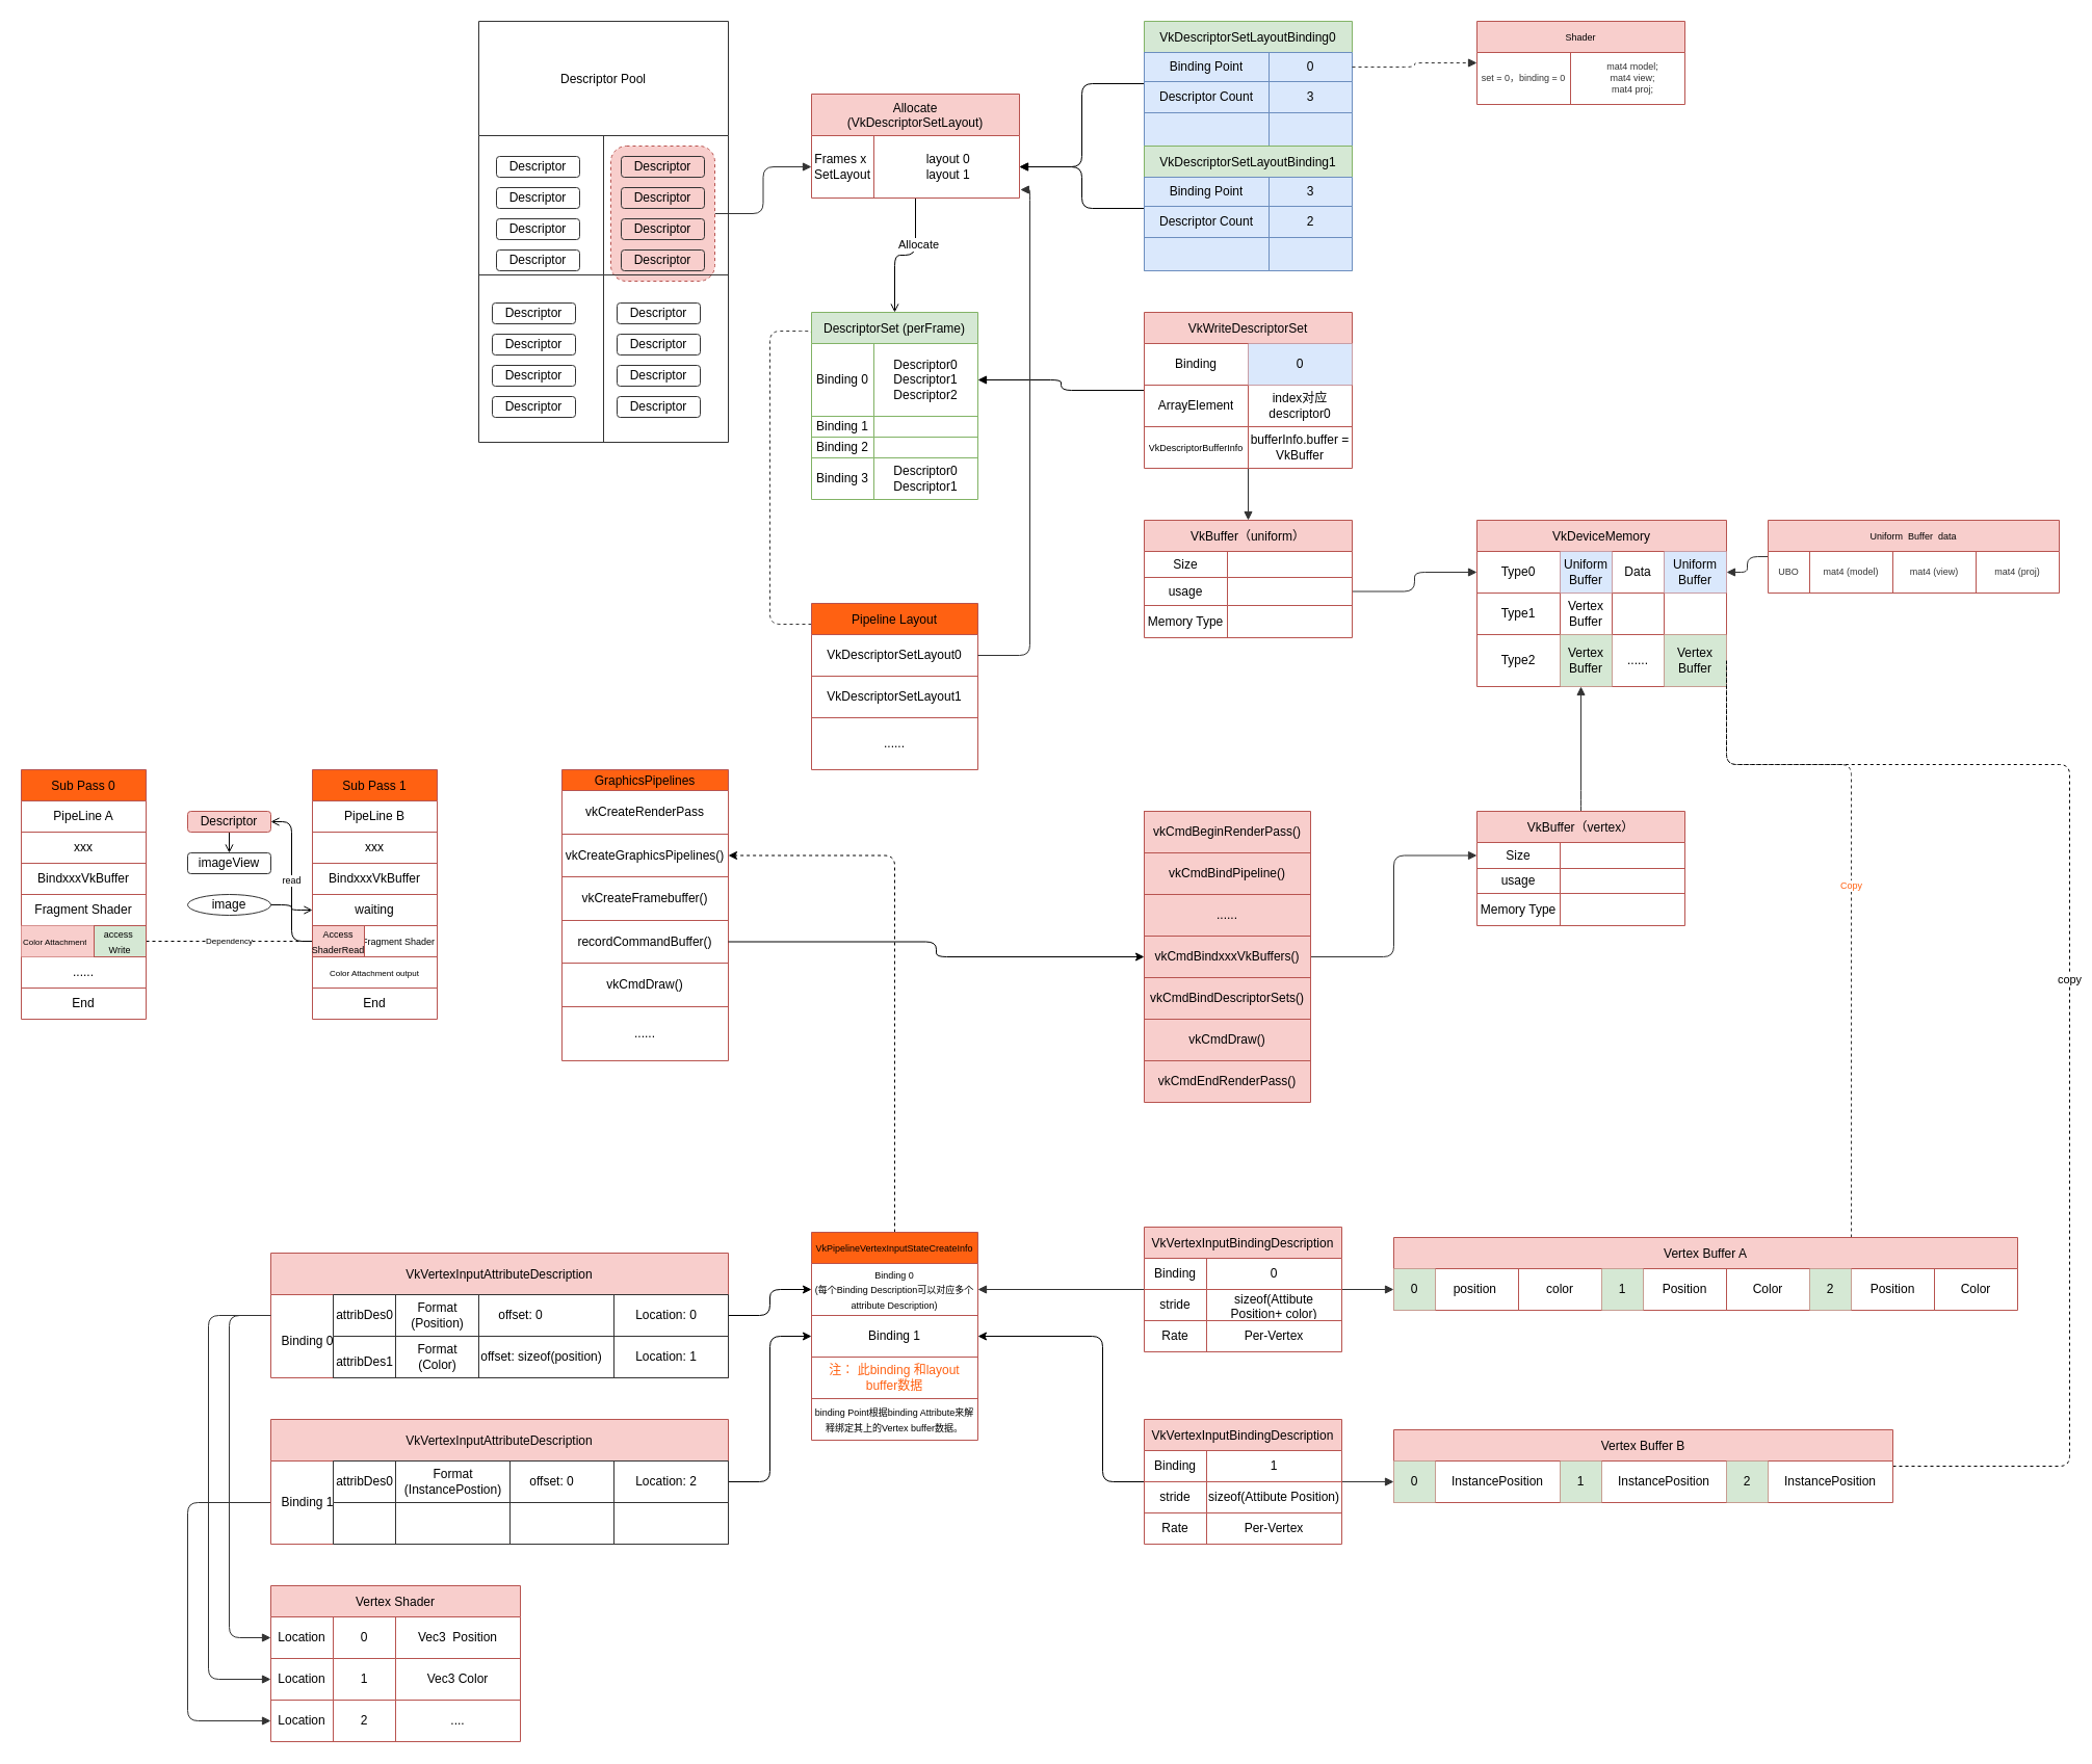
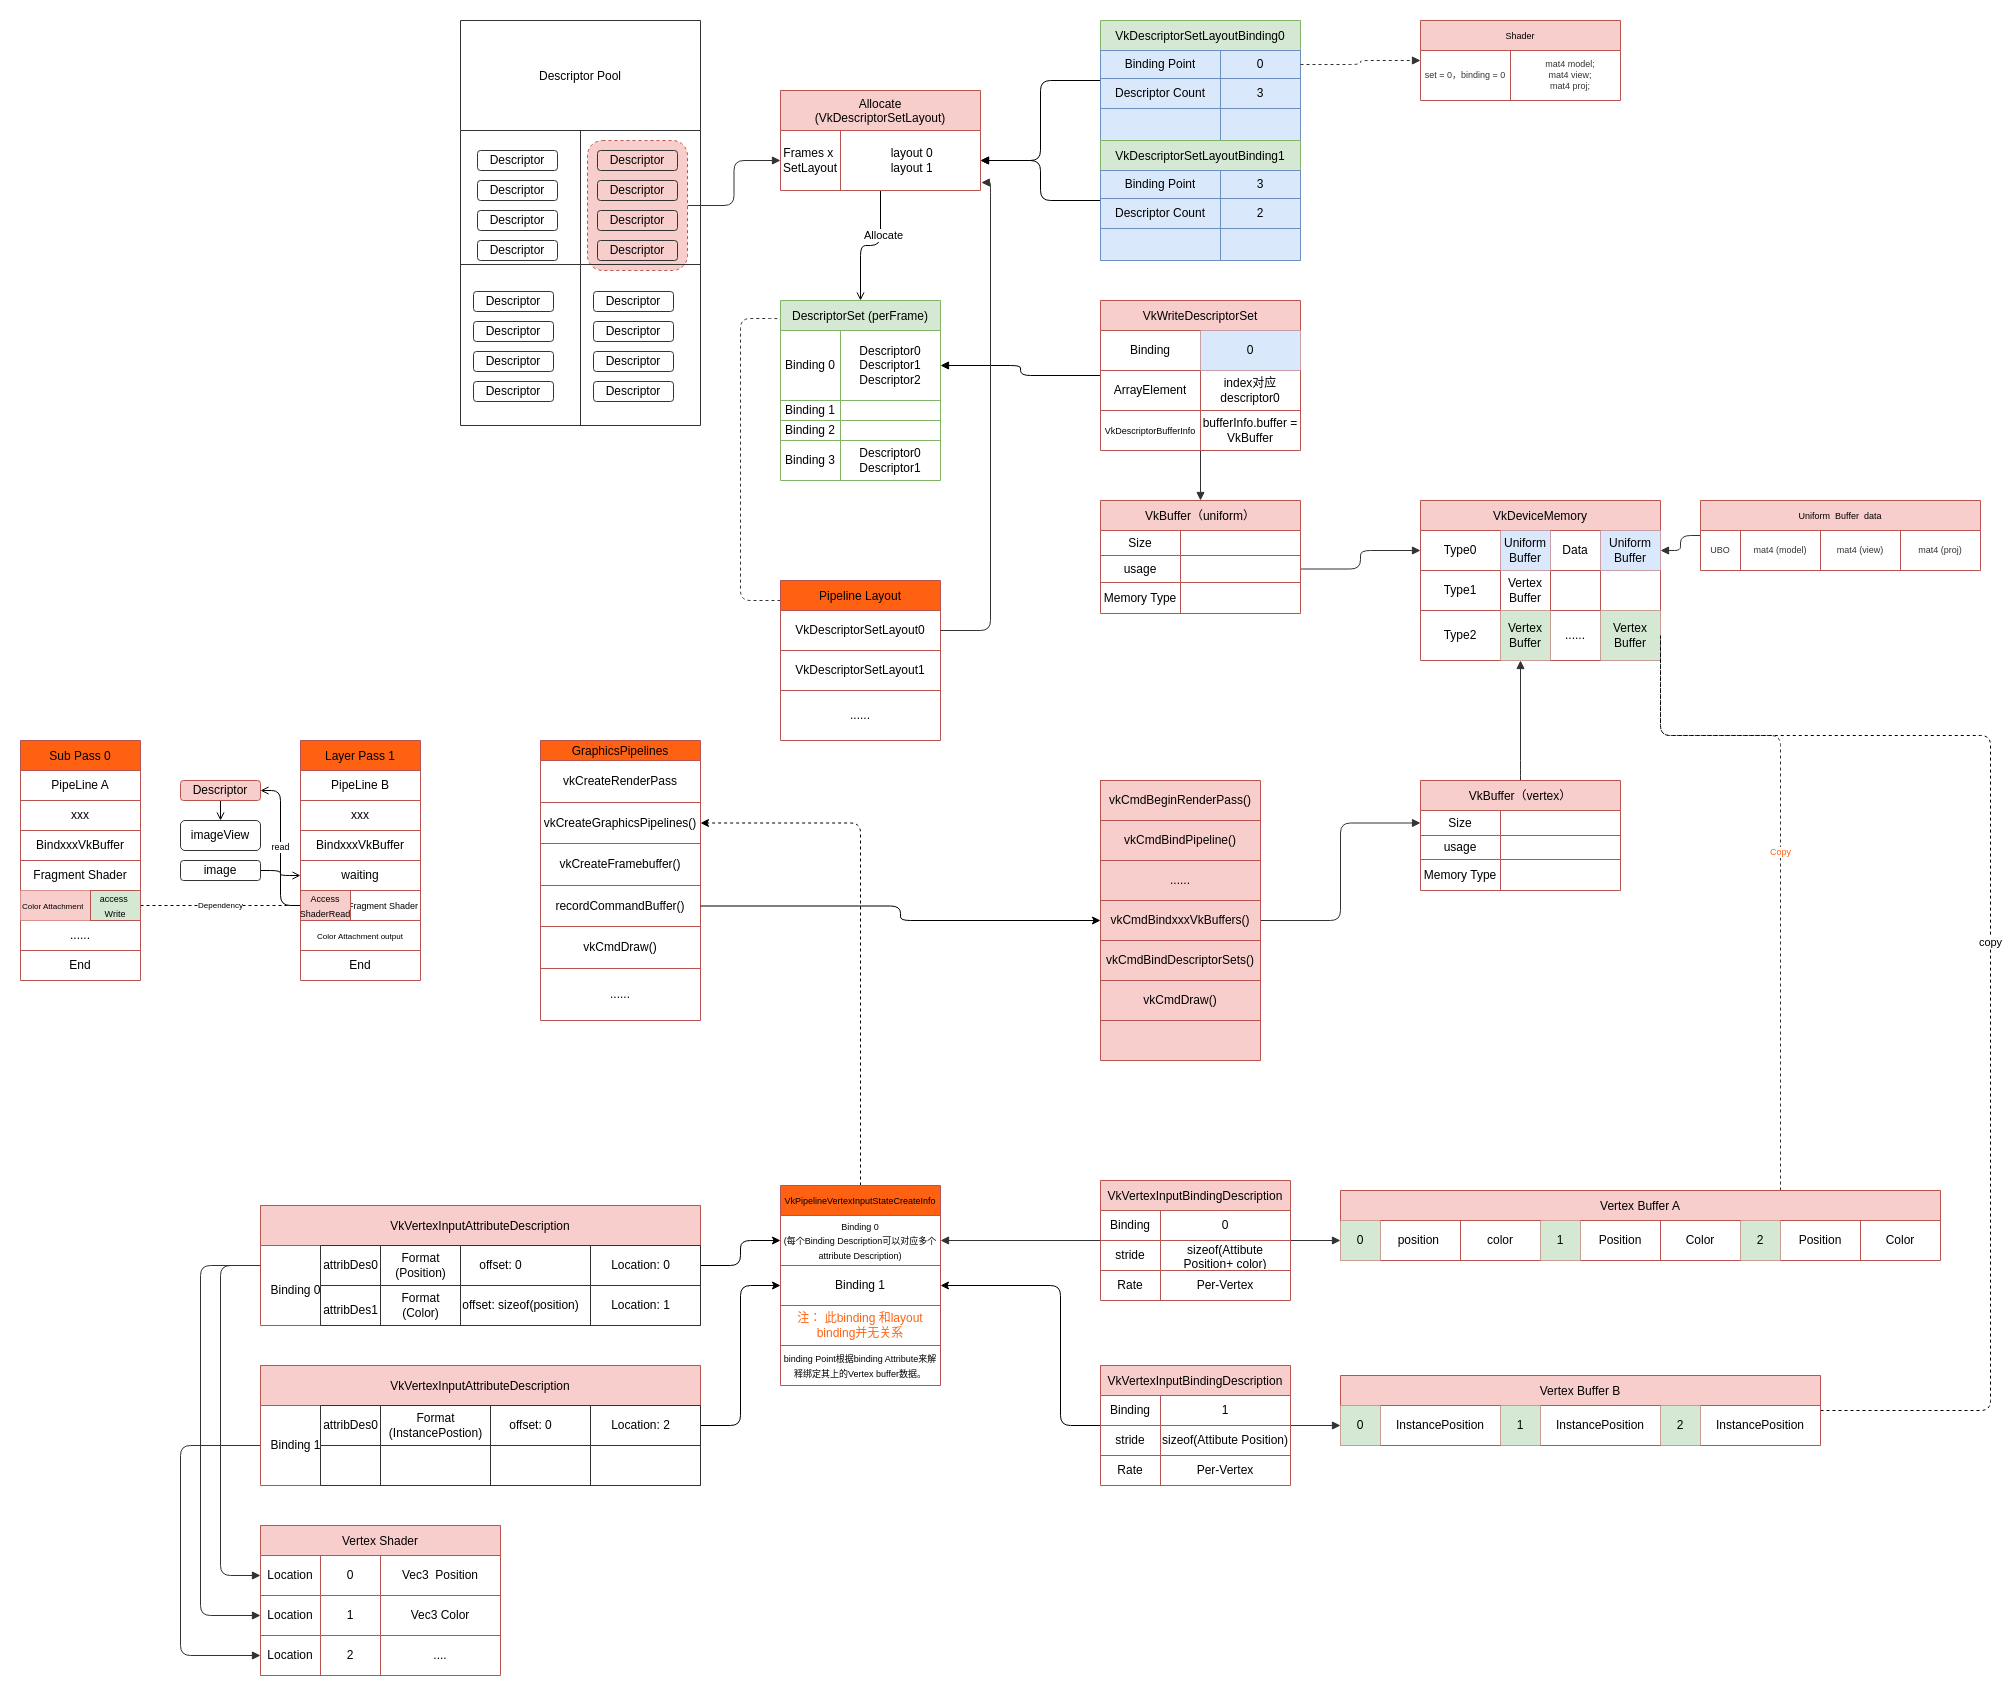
- <mxCell id="285" value="Sub Pass 1" style="shape=table;startSize=30;container=1;collapsible=0;childLayout=tableLayout;sketch=0;strokeColor=#b85450;fillColor=#FF6112;" parent="1" vertex="1"><mxGeometry x="300" y="740" width="120" height="240" as="geometry" /></mxCell>
+ <mxCell id="285" value="Layer Pass 1" style="shape=table;startSize=30;container=1;collapsible=0;childLayout=tableLayout;sketch=0;strokeColor=#b85450;fillColor=#FF6112;" parent="1" vertex="1"><mxGeometry x="300" y="740" width="120" height="240" as="geometry" /></mxCell>
- <mxCell id="304" value="imageView" style="rounded=1;whiteSpace=wrap;html=1;sketch=0;fontColor=default;strokeColor=#333333;fillColor=none;" parent="1" vertex="1"><mxGeometry x="180" y="820" width="80" height="20" as="geometry" /></mxCell>
+ <mxCell id="304" value="imageView" style="rounded=1;whiteSpace=wrap;html=1;sketch=0;fontColor=default;strokeColor=#333333;fillColor=none;" parent="1" vertex="1"><mxGeometry x="180" y="820" width="80" height="30" as="geometry" /></mxCell>
- <mxCell id="306" value="image" style="ellipse;whiteSpace=wrap;html=1;sketch=0;fontColor=default;strokeColor=#333333;fillColor=none;" parent="1" vertex="1"><mxGeometry x="180" y="860" width="80" height="20" as="geometry" /></mxCell>
+ <mxCell id="306" value="image" style="rounded=1;whiteSpace=wrap;html=1;sketch=0;fontColor=default;strokeColor=#333333;fillColor=none;" parent="1" vertex="1"><mxGeometry x="180" y="860" width="80" height="20" as="geometry" /></mxCell>
- <mxCell id="235" value="vkCmdEndRenderPass()" style="shape=partialRectangle;html=1;whiteSpace=wrap;connectable=0;overflow=hidden;fillColor=none;top=0;left=0;bottom=0;right=0;pointerEvents=1;" parent="234" vertex="1"><mxGeometry width="160" height="40" as="geometry"><mxRectangle width="160" height="40" as="alternateBounds" /></mxGeometry></mxCell>
- <mxCell id="167" value="&lt;font color=&quot;#ff6112&quot;&gt;注： 此binding 和layout buffer数据&lt;/font&gt;" style="shape=partialRectangle;html=1;whiteSpace=wrap;connectable=0;overflow=hidden;fillColor=none;top=0;left=0;bottom=0;right=0;pointerEvents=1;rounded=0;sketch=0;fontColor=default;strokeColor=default;" parent="166" vertex="1"><mxGeometry width="160" height="40" as="geometry"><mxRectangle width="160" height="40" as="alternateBounds" /></mxGeometry></mxCell>
+ <mxCell id="167" value="&lt;font color=&quot;#ff6112&quot;&gt;注： 此binding 和layout binding并无关系&lt;/font&gt;" style="shape=partialRectangle;html=1;whiteSpace=wrap;connectable=0;overflow=hidden;fillColor=none;top=0;left=0;bottom=0;right=0;pointerEvents=1;rounded=0;sketch=0;fontColor=default;strokeColor=default;" parent="166" vertex="1"><mxGeometry width="160" height="40" as="geometry"><mxRectangle width="160" height="40" as="alternateBounds" /></mxGeometry></mxCell>
